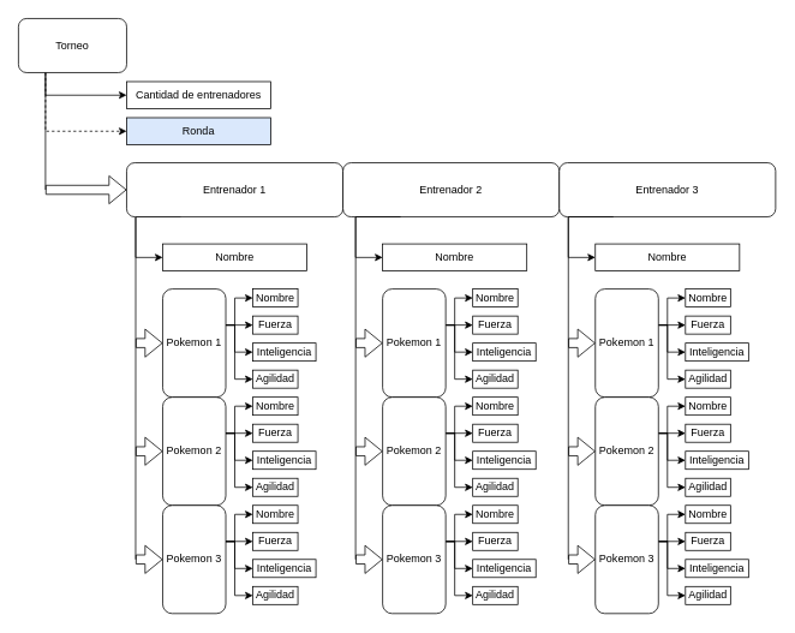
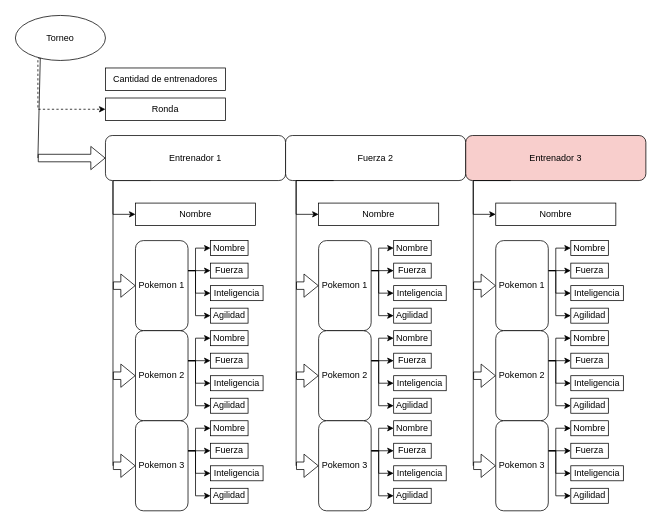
- <mxCell id="4" value="Torneo" style="rounded=1;whiteSpace=wrap;html=1;" vertex="1" parent="1"><mxGeometry x="20" y="20" width="120" height="60" as="geometry" /></mxCell>
+ <mxCell id="4" value="Torneo" style="ellipse;whiteSpace=wrap;html=1;" vertex="1" parent="1"><mxGeometry x="20" y="20" width="120" height="60" as="geometry" /></mxCell>
- <mxCell id="2" style="edgeStyle=orthogonalEdgeStyle;rounded=0;orthogonalLoop=1;jettySize=auto;html=1;exitX=0.25;exitY=1;exitDx=0;exitDy=0;entryX=0;entryY=0.5;entryDx=0;entryDy=0;" edge="1" parent="1" source="4" target="8"><mxGeometry relative="1" as="geometry" /></mxCell>
- <mxCell id="9" value="Ronda" style="rounded=0;whiteSpace=wrap;html=1;fillColor=#dae8fc;" vertex="1" parent="1"><mxGeometry x="140" y="130" width="160" height="30" as="geometry" /></mxCell>
+ <mxCell id="9" value="Ronda" style="rounded=0;whiteSpace=wrap;html=1;" vertex="1" parent="1"><mxGeometry x="140" y="130" width="160" height="30" as="geometry" /></mxCell>
- <mxCell id="11" value="Entrenador 2" style="rounded=1;whiteSpace=wrap;html=1;" vertex="1" parent="1"><mxGeometry x="380" y="180" width="240" height="60" as="geometry" /></mxCell>
+ <mxCell id="11" value="Fuerza 2" style="rounded=1;whiteSpace=wrap;html=1;" vertex="1" parent="1"><mxGeometry x="380" y="180" width="240" height="60" as="geometry" /></mxCell>
- <mxCell id="12" value="Entrenador 3" style="rounded=1;whiteSpace=wrap;html=1;" vertex="1" parent="1"><mxGeometry x="620" y="180" width="240" height="60" as="geometry" /></mxCell>
+ <mxCell id="12" value="Entrenador 3" style="rounded=1;whiteSpace=wrap;html=1;fillColor=#f8cecc;" vertex="1" parent="1"><mxGeometry x="620" y="180" width="240" height="60" as="geometry" /></mxCell>
